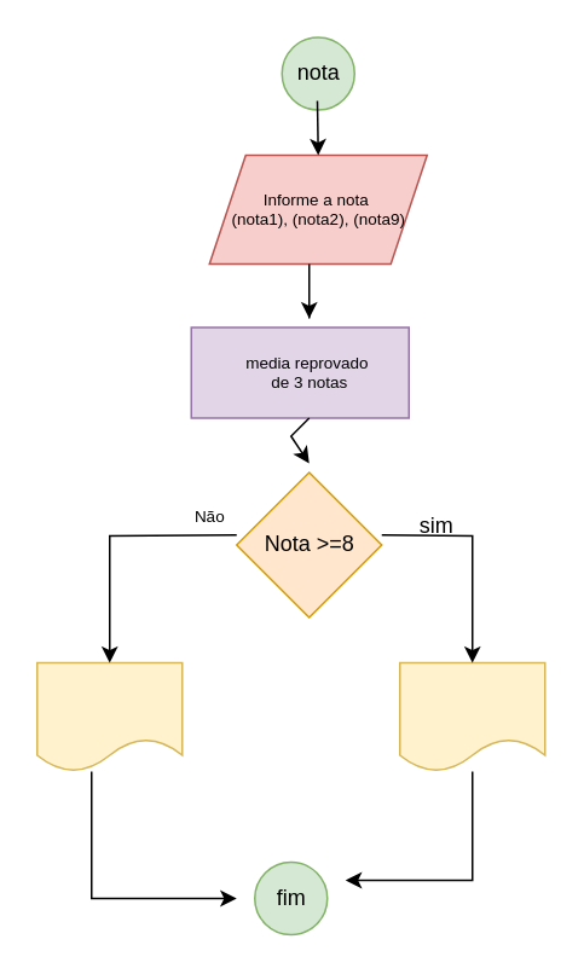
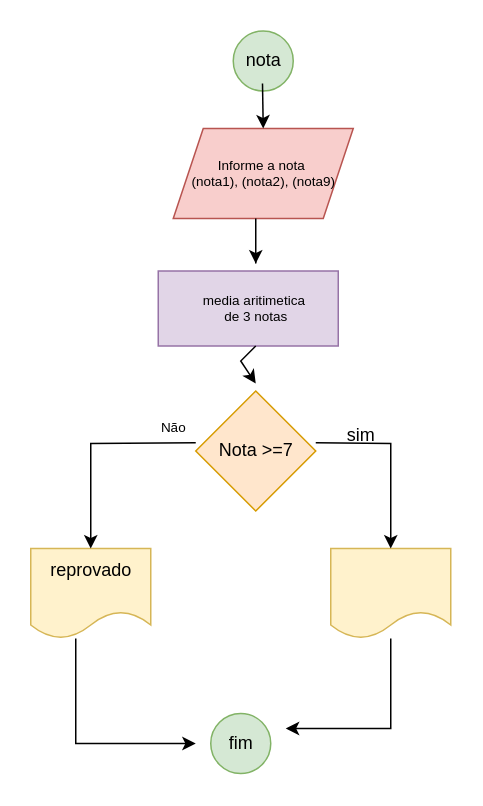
- <mxCell id="21" value="media reprovado&amp;nbsp;&lt;br&gt;de 3 notas" style="text;html=1;align=center;verticalAlign=middle;resizable=0;points=[];autosize=1;strokeColor=none;fillColor=none;fontSize=9;" vertex="1" parent="1"><mxGeometry x="125" y="185" width="90" height="40" as="geometry" /></mxCell>
+ <mxCell id="21" value="media aritimetica&amp;nbsp;&lt;br&gt;de 3 notas" style="text;html=1;align=center;verticalAlign=middle;resizable=0;points=[];autosize=1;strokeColor=none;fillColor=none;fontSize=9;" vertex="1" parent="1"><mxGeometry x="125" y="185" width="90" height="40" as="geometry" /></mxCell>
- <mxCell id="14" value="Nota &amp;gt;=8" style="text;html=1;align=center;verticalAlign=middle;resizable=0;points=[];autosize=1;strokeColor=none;fillColor=none;" vertex="1" parent="1"><mxGeometry x="135" y="285" width="70" height="30" as="geometry" /></mxCell>
+ <mxCell id="14" value="Nota &amp;gt;=7" style="text;html=1;align=center;verticalAlign=middle;resizable=0;points=[];autosize=1;strokeColor=none;fillColor=none;" vertex="1" parent="1"><mxGeometry x="135" y="285" width="70" height="30" as="geometry" /></mxCell>
+ <mxCell id="16" value="reprovado" style="text;html=1;align=center;verticalAlign=middle;resizable=0;points=[];autosize=1;strokeColor=none;fillColor=none;" vertex="1" parent="1"><mxGeometry x="20" y="365" width="80" height="30" as="geometry" /></mxCell>
